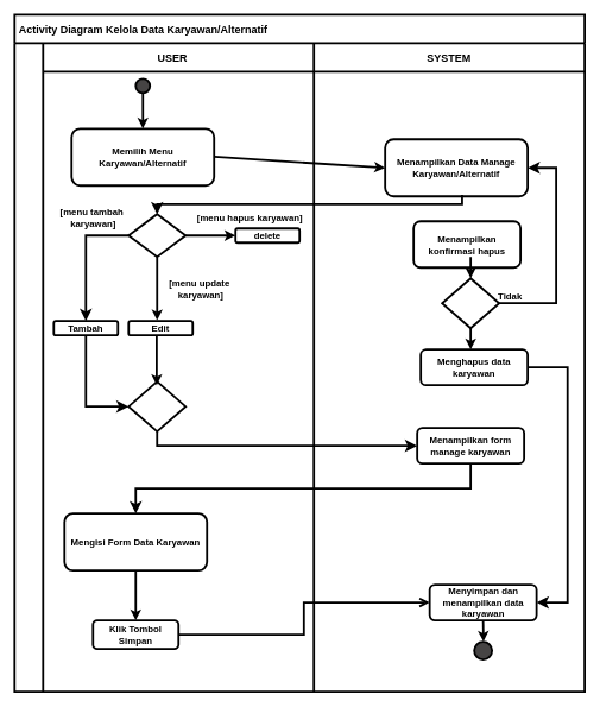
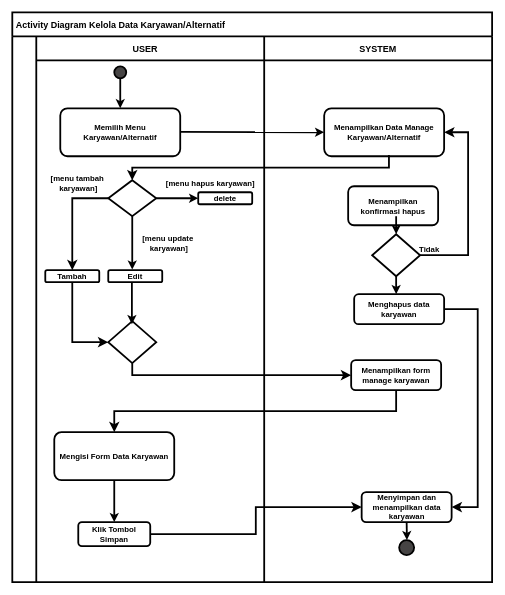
- <mxCell id="27" value="Menampilkan Data Manage Karyawan/Alternatif" style="rounded=1;whiteSpace=wrap;html=1;strokeColor=default;align=center;verticalAlign=middle;fontFamily=Helvetica;fontSize=13;fontColor=default;fillColor=none;strokeWidth=3;fontStyle=1" parent="25" vertex="1"><mxGeometry x="100" y="135" width="200" height="80" as="geometry" /></mxCell>
+ <mxCell id="27" value="Menampilkan Data Manage Karyawan/Alternatif" style="rounded=1;whiteSpace=wrap;html=1;strokeColor=default;align=center;verticalAlign=middle;fontFamily=Helvetica;fontSize=13;fontColor=default;fillColor=none;strokeWidth=3;fontStyle=1" parent="25" vertex="1"><mxGeometry x="100" y="120" width="200" height="80" as="geometry" /></mxCell>
- <mxCell id="42" value="" style="edgeStyle=elbowEdgeStyle;elbow=horizontal;endArrow=open;html=1;curved=0;rounded=0;endSize=8;startSize=8;exitX=1;exitY=0.5;exitDx=0;exitDy=0;entryX=0;entryY=0.5;entryDx=0;entryDy=0;strokeWidth=3;" edge="1" parent="3" source="20" target="38"><mxGeometry width="50" height="50" relative="1" as="geometry"><mxPoint x="356" y="640" as="sourcePoint" /><mxPoint x="406" y="590" as="targetPoint" /></mxGeometry></mxCell>
+ <mxCell id="42" value="" style="edgeStyle=elbowEdgeStyle;elbow=horizontal;endArrow=classic;html=1;curved=0;rounded=0;endSize=8;startSize=8;exitX=1;exitY=0.5;exitDx=0;exitDy=0;entryX=0;entryY=0.5;entryDx=0;entryDy=0;strokeWidth=3;" edge="1" parent="3" source="20" target="38"><mxGeometry width="50" height="50" relative="1" as="geometry"><mxPoint x="356" y="640" as="sourcePoint" /><mxPoint x="406" y="590" as="targetPoint" /></mxGeometry></mxCell>
